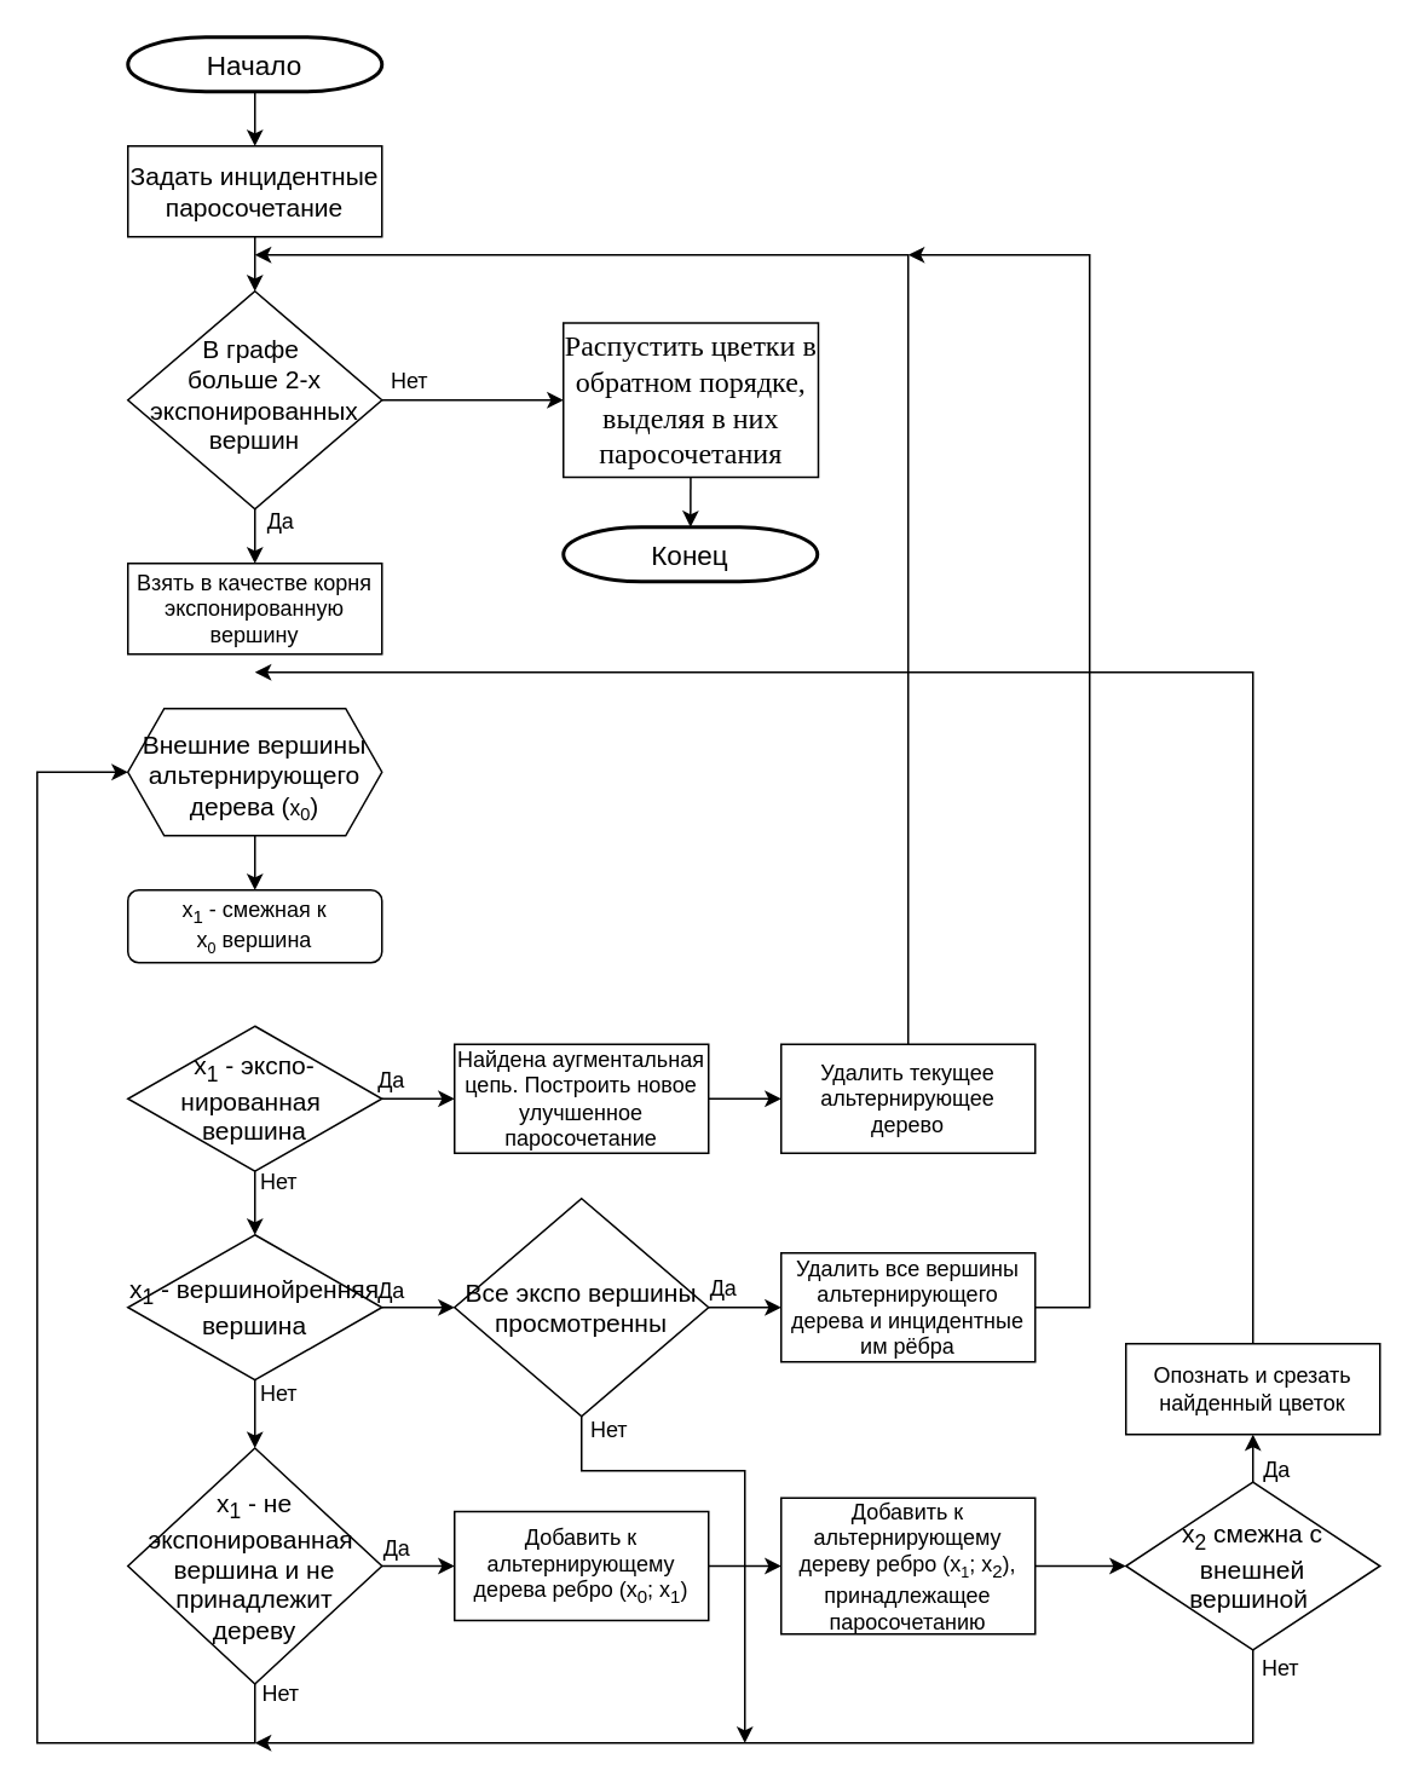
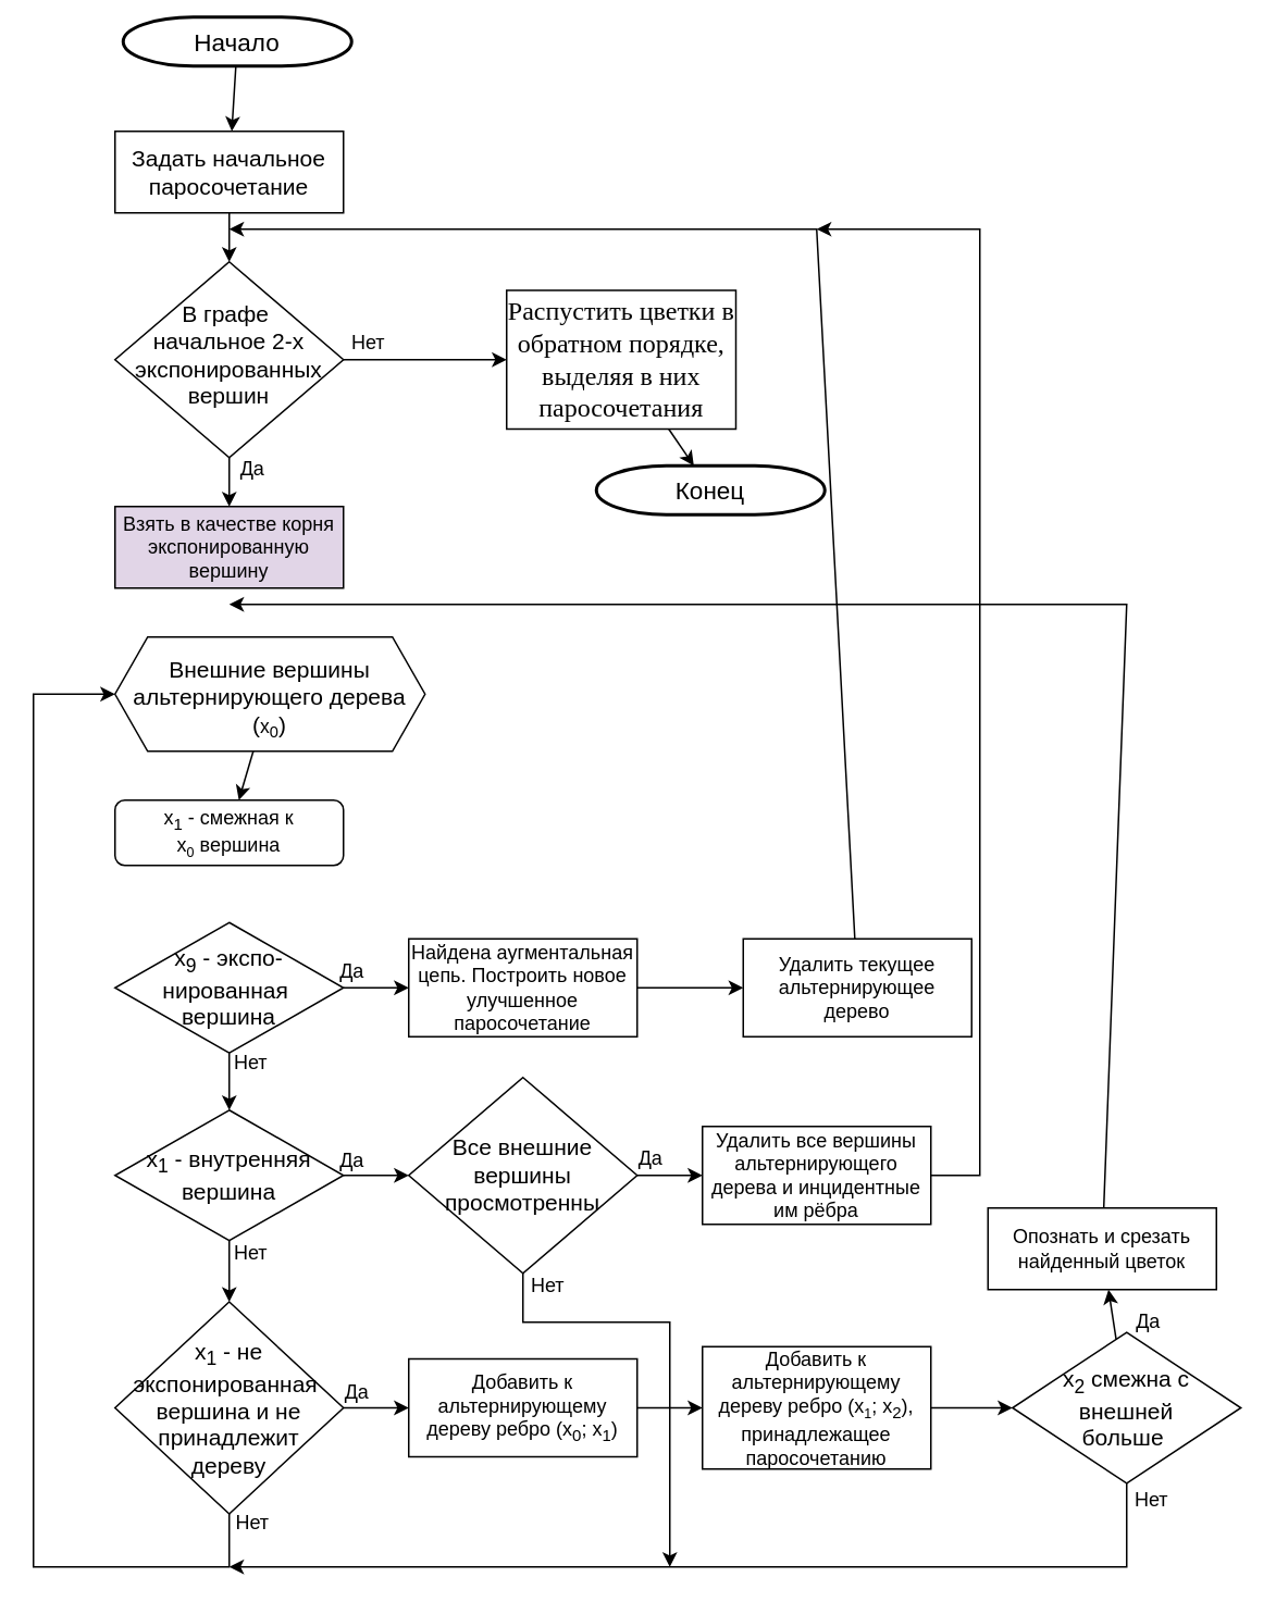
- <mxCell id="2" value="&lt;font style=&quot;font-size: 15px;&quot;&gt;Начало&lt;/font&gt;" style="strokeWidth=2;html=1;shape=mxgraph.flowchart.terminator;whiteSpace=wrap;" vertex="1" parent="1"><mxGeometry x="70" y="20" width="140" height="30" as="geometry" /></mxCell>
+ <mxCell id="2" value="&lt;font style=&quot;font-size: 15px;&quot;&gt;Начало&lt;/font&gt;" style="strokeWidth=2;html=1;shape=mxgraph.flowchart.terminator;whiteSpace=wrap;" vertex="1" parent="1"><mxGeometry x="75" y="10" width="140" height="30" as="geometry" /></mxCell>
- <mxCell id="3" value="&lt;span style=&quot;font-size: 14px;&quot;&gt;Задать инцидентные паросочетание&lt;/span&gt;" style="rounded=0;whiteSpace=wrap;html=1;" vertex="1" parent="1"><mxGeometry x="70" y="80" width="140" height="50" as="geometry" /></mxCell>
+ <mxCell id="3" value="&lt;span style=&quot;font-size: 14px;&quot;&gt;Задать начальное паросочетание&lt;/span&gt;" style="rounded=0;whiteSpace=wrap;html=1;" vertex="1" parent="1"><mxGeometry x="70" y="80" width="140" height="50" as="geometry" /></mxCell>
- <mxCell id="5" value="&lt;span style=&quot;font-size: 14px;&quot;&gt;В графе&amp;nbsp;&lt;/span&gt;&lt;div&gt;&lt;span style=&quot;font-size: 14px;&quot;&gt;больше 2-х экспонированных вершин&lt;/span&gt;&lt;/div&gt;&lt;div style=&quot;font-size: 5px;&quot;&gt;&lt;span style=&quot;&quot;&gt;&lt;br&gt;&lt;/span&gt;&lt;/div&gt;" style="rhombus;whiteSpace=wrap;html=1;" vertex="1" parent="1"><mxGeometry x="70" y="160" width="140" height="120" as="geometry" /></mxCell>
+ <mxCell id="5" value="&lt;span style=&quot;font-size: 14px;&quot;&gt;В графе&amp;nbsp;&lt;/span&gt;&lt;div&gt;&lt;span style=&quot;font-size: 14px;&quot;&gt;начальное 2-х экспонированных вершин&lt;/span&gt;&lt;/div&gt;&lt;div style=&quot;font-size: 5px;&quot;&gt;&lt;span style=&quot;&quot;&gt;&lt;br&gt;&lt;/span&gt;&lt;/div&gt;" style="rhombus;whiteSpace=wrap;html=1;" vertex="1" parent="1"><mxGeometry x="70" y="160" width="140" height="120" as="geometry" /></mxCell>
- <mxCell id="16" value="&lt;font style=&quot;font-size: 15px;&quot;&gt;Конец&lt;/font&gt;" style="strokeWidth=2;html=1;shape=mxgraph.flowchart.terminator;whiteSpace=wrap;" vertex="1" parent="1"><mxGeometry x="310" y="290" width="140" height="30" as="geometry" /></mxCell>
+ <mxCell id="16" value="&lt;font style=&quot;font-size: 15px;&quot;&gt;Конец&lt;/font&gt;" style="strokeWidth=2;html=1;shape=mxgraph.flowchart.terminator;whiteSpace=wrap;" vertex="1" parent="1"><mxGeometry x="365" y="285" width="140" height="30" as="geometry" /></mxCell>
- <mxCell id="11" value="Взять в качестве корня экспонированную вершину" style="rounded=0;whiteSpace=wrap;html=1;fontSize=12;" vertex="1" parent="1"><mxGeometry x="70" y="310" width="140" height="50" as="geometry" /></mxCell>
+ <mxCell id="11" value="Взять в качестве корня экспонированную вершину" style="rounded=0;whiteSpace=wrap;html=1;fontSize=12;fillColor=#e1d5e7;" vertex="1" parent="1"><mxGeometry x="70" y="310" width="140" height="50" as="geometry" /></mxCell>
- <mxCell id="4" value="&lt;div style=&quot;font-size: 5px;&quot;&gt;&lt;font style=&quot;font-size: 5px;&quot;&gt;&lt;br&gt;&lt;/font&gt;&lt;/div&gt;&lt;font style=&quot;font-size: 14px;&quot;&gt;Внешние вершины альтернирующего дерева (&lt;/font&gt;&lt;font style=&quot;font-size: 11.667px;&quot;&gt;x&lt;sub&gt;0&lt;/sub&gt;&lt;/font&gt;&lt;font style=&quot;font-size: 14px;&quot;&gt;)&lt;/font&gt;" style="shape=hexagon;perimeter=hexagonPerimeter2;whiteSpace=wrap;html=1;fixedSize=1;" vertex="1" parent="1"><mxGeometry x="70" y="390" width="140" height="70" as="geometry" /></mxCell>
+ <mxCell id="4" value="&lt;div style=&quot;font-size: 5px;&quot;&gt;&lt;font style=&quot;font-size: 5px;&quot;&gt;&lt;br&gt;&lt;/font&gt;&lt;/div&gt;&lt;font style=&quot;font-size: 14px;&quot;&gt;Внешние вершины альтернирующего дерева (&lt;/font&gt;&lt;font style=&quot;font-size: 11.667px;&quot;&gt;x&lt;sub&gt;0&lt;/sub&gt;&lt;/font&gt;&lt;font style=&quot;font-size: 14px;&quot;&gt;)&lt;/font&gt;" style="shape=hexagon;perimeter=hexagonPerimeter2;whiteSpace=wrap;html=1;fixedSize=1;" vertex="1" parent="1"><mxGeometry x="70" y="390" width="190" height="70" as="geometry" /></mxCell>
- <mxCell id="13" value="&lt;div style=&quot;&quot;&gt;&lt;span style=&quot;font-size: 14px;&quot;&gt;x&lt;sub&gt;1&lt;/sub&gt; - экспо-&lt;/span&gt;&lt;/div&gt;&lt;div style=&quot;&quot;&gt;&lt;span style=&quot;font-size: 14px;&quot;&gt;ни&lt;/span&gt;&lt;span style=&quot;font-size: 14px; background-color: initial;&quot;&gt;рованная&amp;nbsp;&lt;/span&gt;&lt;/div&gt;&lt;div style=&quot;&quot;&gt;&lt;span style=&quot;font-size: 14px;&quot;&gt;вершин&lt;/span&gt;&lt;span style=&quot;font-size: 14px; background-color: initial;&quot;&gt;а&lt;/span&gt;&lt;/div&gt;" style="rhombus;whiteSpace=wrap;html=1;" vertex="1" parent="1"><mxGeometry x="70" y="565" width="140" height="80" as="geometry" /></mxCell>
+ <mxCell id="13" value="&lt;div style=&quot;&quot;&gt;&lt;span style=&quot;font-size: 14px;&quot;&gt;x&lt;sub&gt;9&lt;/sub&gt; - экспо-&lt;/span&gt;&lt;/div&gt;&lt;div style=&quot;&quot;&gt;&lt;span style=&quot;font-size: 14px;&quot;&gt;ни&lt;/span&gt;&lt;span style=&quot;font-size: 14px; background-color: initial;&quot;&gt;рованная&amp;nbsp;&lt;/span&gt;&lt;/div&gt;&lt;div style=&quot;&quot;&gt;&lt;span style=&quot;font-size: 14px;&quot;&gt;вершин&lt;/span&gt;&lt;span style=&quot;font-size: 14px; background-color: initial;&quot;&gt;а&lt;/span&gt;&lt;/div&gt;" style="rhombus;whiteSpace=wrap;html=1;" vertex="1" parent="1"><mxGeometry x="70" y="565" width="140" height="80" as="geometry" /></mxCell>
- <mxCell id="27" value="Удалить текущее альтернирующее дерево" style="rounded=0;whiteSpace=wrap;html=1;fontSize=12;" vertex="1" parent="1"><mxGeometry x="430" y="575" width="140" height="60" as="geometry" /></mxCell>
+ <mxCell id="27" value="Удалить текущее альтернирующее дерево" style="rounded=0;whiteSpace=wrap;html=1;fontSize=12;" vertex="1" parent="1"><mxGeometry x="455" y="575" width="140" height="60" as="geometry" /></mxCell>
- <mxCell id="19" value="&lt;div style=&quot;&quot;&gt;&lt;span style=&quot;font-size: 14px;&quot;&gt;x&lt;sub&gt;1&lt;/sub&gt; - вершиной&lt;/span&gt;&lt;span style=&quot;font-size: 14px; background-color: initial;&quot;&gt;ренняя&lt;/span&gt;&lt;/div&gt;&lt;div style=&quot;&quot;&gt;&lt;span style=&quot;font-size: 14px;&quot;&gt;вершин&lt;/span&gt;&lt;span style=&quot;font-size: 14px; background-color: initial;&quot;&gt;а&lt;/span&gt;&lt;/div&gt;" style="rhombus;whiteSpace=wrap;html=1;" vertex="1" parent="1"><mxGeometry x="70" y="680" width="140" height="80" as="geometry" /></mxCell>
+ <mxCell id="19" value="&lt;div style=&quot;&quot;&gt;&lt;span style=&quot;font-size: 14px;&quot;&gt;x&lt;sub&gt;1&lt;/sub&gt; - внут&lt;/span&gt;&lt;span style=&quot;font-size: 14px; background-color: initial;&quot;&gt;ренняя&lt;/span&gt;&lt;/div&gt;&lt;div style=&quot;&quot;&gt;&lt;span style=&quot;font-size: 14px;&quot;&gt;вершин&lt;/span&gt;&lt;span style=&quot;font-size: 14px; background-color: initial;&quot;&gt;а&lt;/span&gt;&lt;/div&gt;" style="rhombus;whiteSpace=wrap;html=1;" vertex="1" parent="1"><mxGeometry x="70" y="680" width="140" height="80" as="geometry" /></mxCell>
- <mxCell id="26" value="&lt;div style=&quot;&quot;&gt;&lt;span style=&quot;font-size: 14px;&quot;&gt;Все экспо вершины просмотренны&lt;/span&gt;&lt;/div&gt;" style="rhombus;whiteSpace=wrap;html=1;" vertex="1" parent="1"><mxGeometry x="250" y="660" width="140" height="120" as="geometry" /></mxCell>
+ <mxCell id="26" value="&lt;div style=&quot;&quot;&gt;&lt;span style=&quot;font-size: 14px;&quot;&gt;Все внешние вершины просмотренны&lt;/span&gt;&lt;/div&gt;" style="rhombus;whiteSpace=wrap;html=1;" vertex="1" parent="1"><mxGeometry x="250" y="660" width="140" height="120" as="geometry" /></mxCell>
- <mxCell id="41" value="Опознать и срезать найденный цветок" style="rounded=0;whiteSpace=wrap;html=1;fontSize=12;" vertex="1" parent="1"><mxGeometry x="620" y="740" width="140" height="50" as="geometry" /></mxCell>
+ <mxCell id="41" value="Опознать и срезать найденный цветок" style="rounded=0;whiteSpace=wrap;html=1;fontSize=12;" vertex="1" parent="1"><mxGeometry x="605" y="740" width="140" height="50" as="geometry" /></mxCell>
- <mxCell id="34" value="Добавить к альтернирующему дерева ребро (x&lt;sub&gt;0&lt;/sub&gt;; x&lt;sub&gt;1&lt;/sub&gt;)" style="rounded=0;whiteSpace=wrap;html=1;fontSize=12;" vertex="1" parent="1"><mxGeometry x="250" y="832.5" width="140" height="60" as="geometry" /></mxCell>
+ <mxCell id="34" value="Добавить к альтернирующему дереву ребро (x&lt;sub&gt;0&lt;/sub&gt;; x&lt;sub&gt;1&lt;/sub&gt;)" style="rounded=0;whiteSpace=wrap;html=1;fontSize=12;" vertex="1" parent="1"><mxGeometry x="250" y="832.5" width="140" height="60" as="geometry" /></mxCell>
- <mxCell id="38" value="&lt;div style=&quot;&quot;&gt;&lt;span style=&quot;font-size: 14px;&quot;&gt;x&lt;sub&gt;2&lt;/sub&gt;&amp;nbsp;смежна с внешней&lt;/span&gt;&lt;/div&gt;&lt;div style=&quot;&quot;&gt;&lt;span style=&quot;font-size: 14px;&quot;&gt;вершиной&amp;nbsp;&lt;/span&gt;&lt;/div&gt;" style="rhombus;whiteSpace=wrap;html=1;" vertex="1" parent="1"><mxGeometry x="620" y="816.25" width="140" height="92.5" as="geometry" /></mxCell>
+ <mxCell id="38" value="&lt;div style=&quot;&quot;&gt;&lt;span style=&quot;font-size: 14px;&quot;&gt;x&lt;sub&gt;2&lt;/sub&gt;&amp;nbsp;смежна с внешней&lt;/span&gt;&lt;/div&gt;&lt;div style=&quot;&quot;&gt;&lt;span style=&quot;font-size: 14px;&quot;&gt;больше&amp;nbsp;&lt;/span&gt;&lt;/div&gt;" style="rhombus;whiteSpace=wrap;html=1;" vertex="1" parent="1"><mxGeometry x="620" y="816.25" width="140" height="92.5" as="geometry" /></mxCell>
